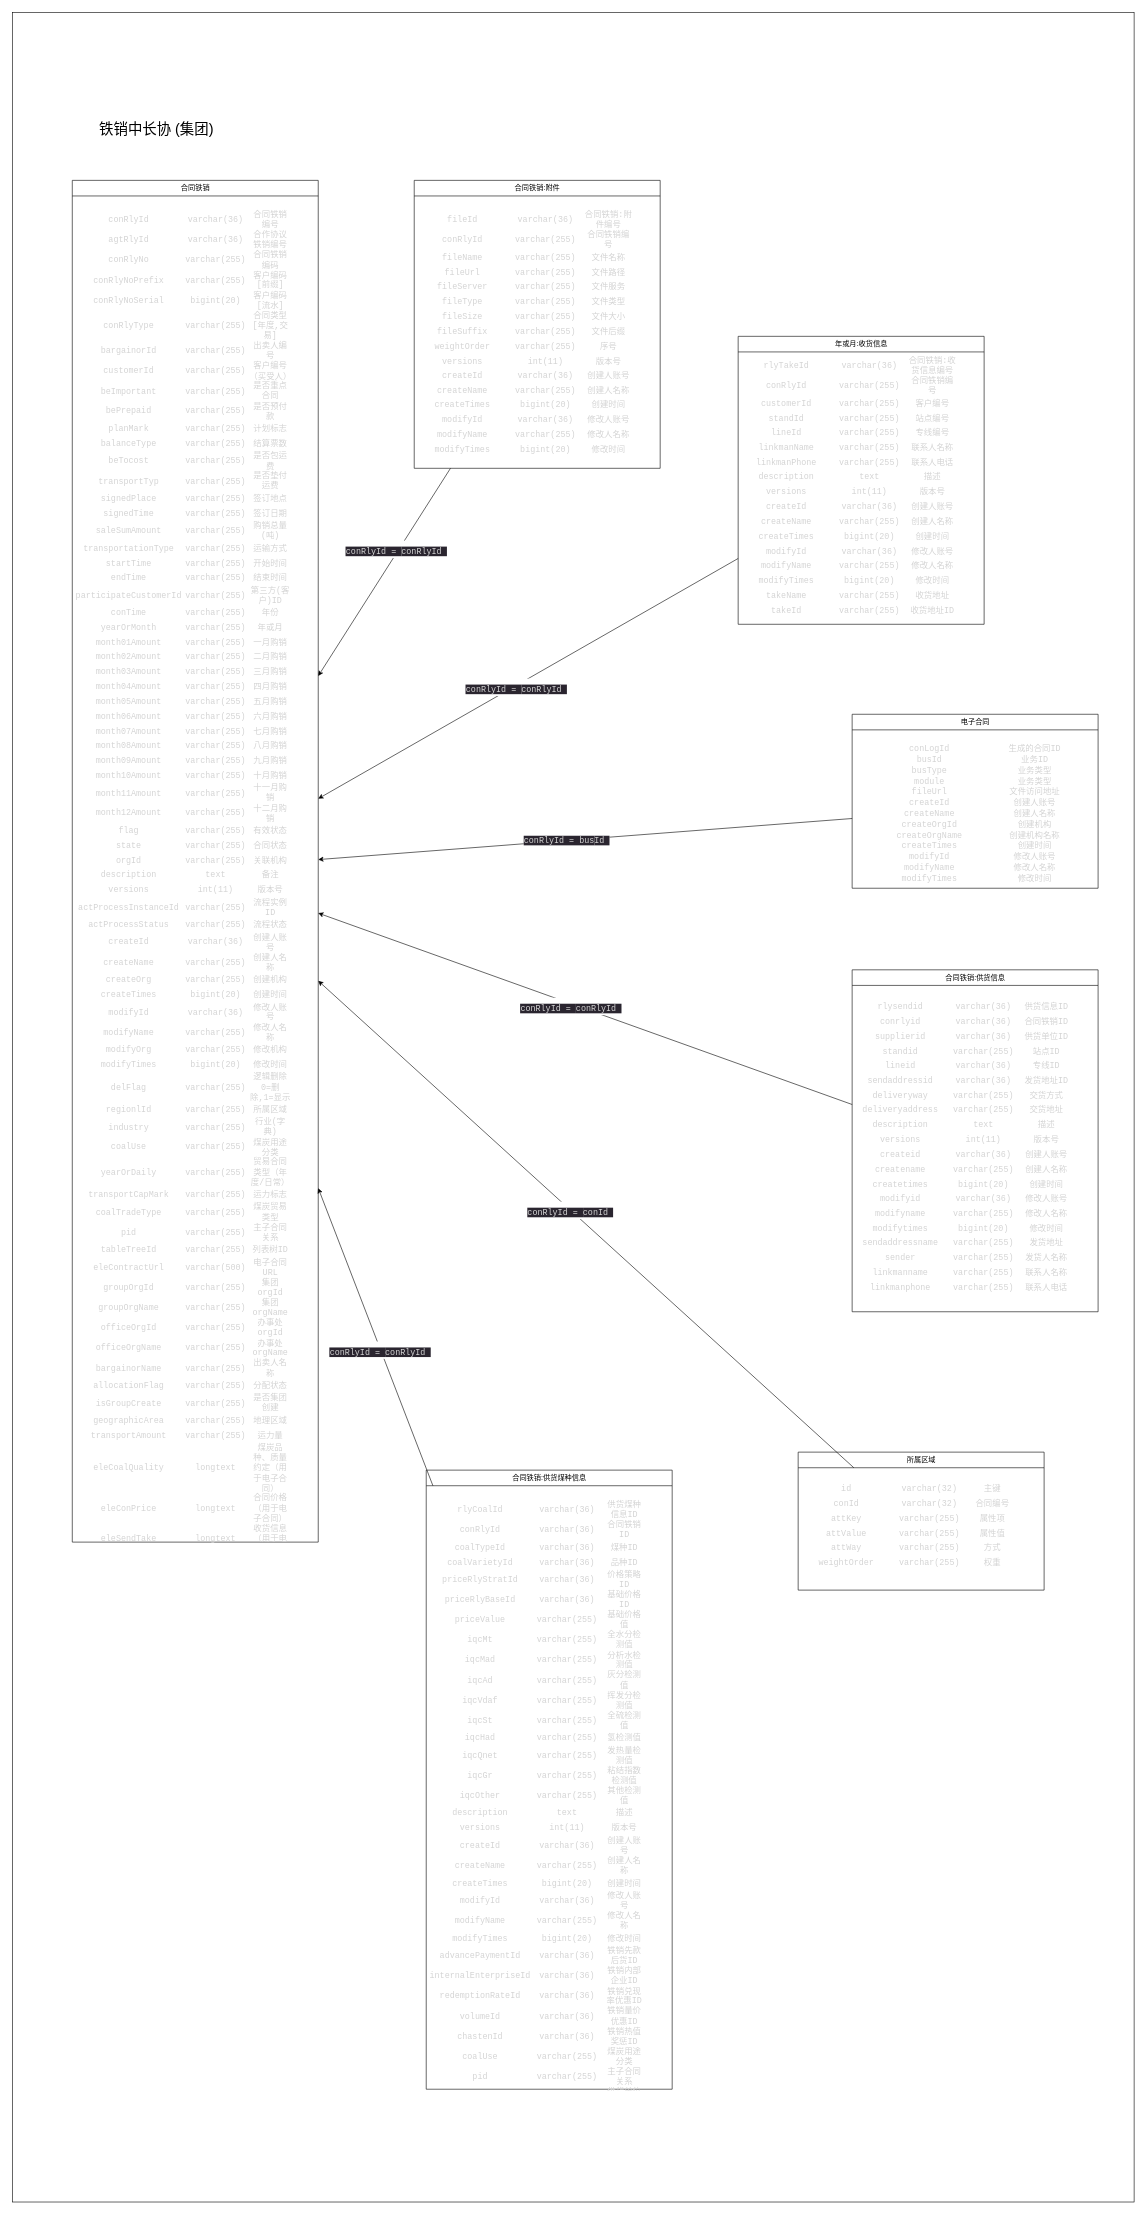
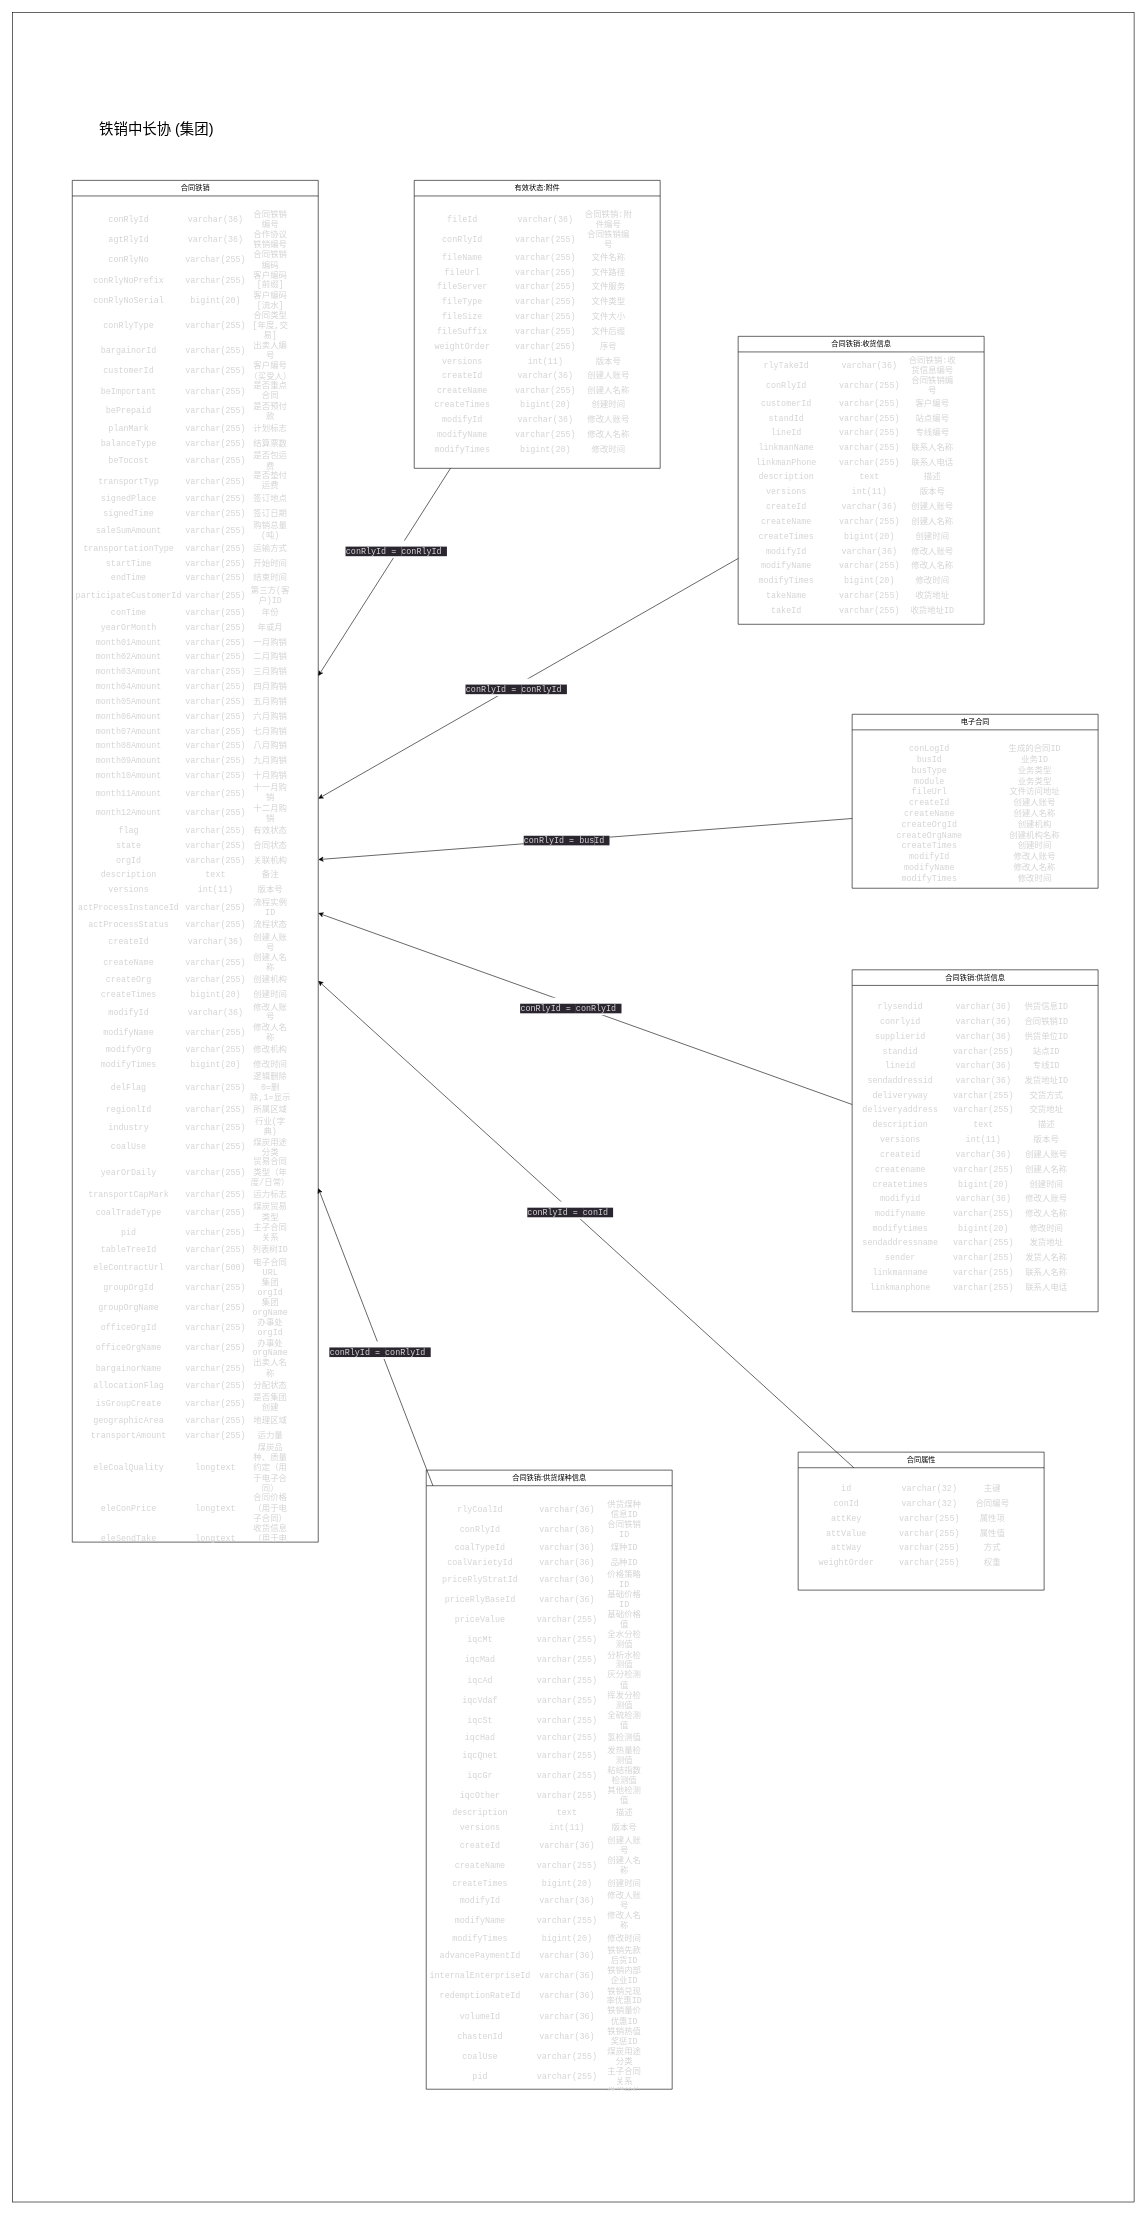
- <mxCell id="3" value="合同铁销:附件" style="swimlane;fontStyle=0;childLayout=stackLayout;horizontal=1;startSize=26;fillColor=none;horizontalStack=0;resizeParent=1;resizeParentMax=0;resizeLast=0;collapsible=1;marginBottom=0;html=1;" parent="1" vertex="1"><mxGeometry x="690" y="300" width="410" height="480" as="geometry" /></mxCell>
+ <mxCell id="3" value="有效状态:附件" style="swimlane;fontStyle=0;childLayout=stackLayout;horizontal=1;startSize=26;fillColor=none;horizontalStack=0;resizeParent=1;resizeParentMax=0;resizeLast=0;collapsible=1;marginBottom=0;html=1;" parent="1" vertex="1"><mxGeometry x="690" y="300" width="410" height="480" as="geometry" /></mxCell>
- <mxCell id="5" value="年或月:收货信息" style="swimlane;fontStyle=0;childLayout=stackLayout;horizontal=1;startSize=26;fillColor=none;horizontalStack=0;resizeParent=1;resizeParentMax=0;resizeLast=0;collapsible=1;marginBottom=0;html=1;" parent="1" vertex="1"><mxGeometry x="1230" y="560" width="410" height="480" as="geometry" /></mxCell>
+ <mxCell id="5" value="合同铁销:收货信息" style="swimlane;fontStyle=0;childLayout=stackLayout;horizontal=1;startSize=26;fillColor=none;horizontalStack=0;resizeParent=1;resizeParentMax=0;resizeLast=0;collapsible=1;marginBottom=0;html=1;" parent="1" vertex="1"><mxGeometry x="1230" y="560" width="410" height="480" as="geometry" /></mxCell>
- <mxCell id="13" value="所属区域" style="swimlane;fontStyle=0;childLayout=stackLayout;horizontal=1;startSize=26;fillColor=none;horizontalStack=0;resizeParent=1;resizeParentMax=0;resizeLast=0;collapsible=1;marginBottom=0;html=1;" parent="1" vertex="1"><mxGeometry x="1330" y="2420" width="410" height="230" as="geometry" /></mxCell>
+ <mxCell id="13" value="合同属性" style="swimlane;fontStyle=0;childLayout=stackLayout;horizontal=1;startSize=26;fillColor=none;horizontalStack=0;resizeParent=1;resizeParentMax=0;resizeLast=0;collapsible=1;marginBottom=0;html=1;" parent="1" vertex="1"><mxGeometry x="1330" y="2420" width="410" height="230" as="geometry" /></mxCell>
